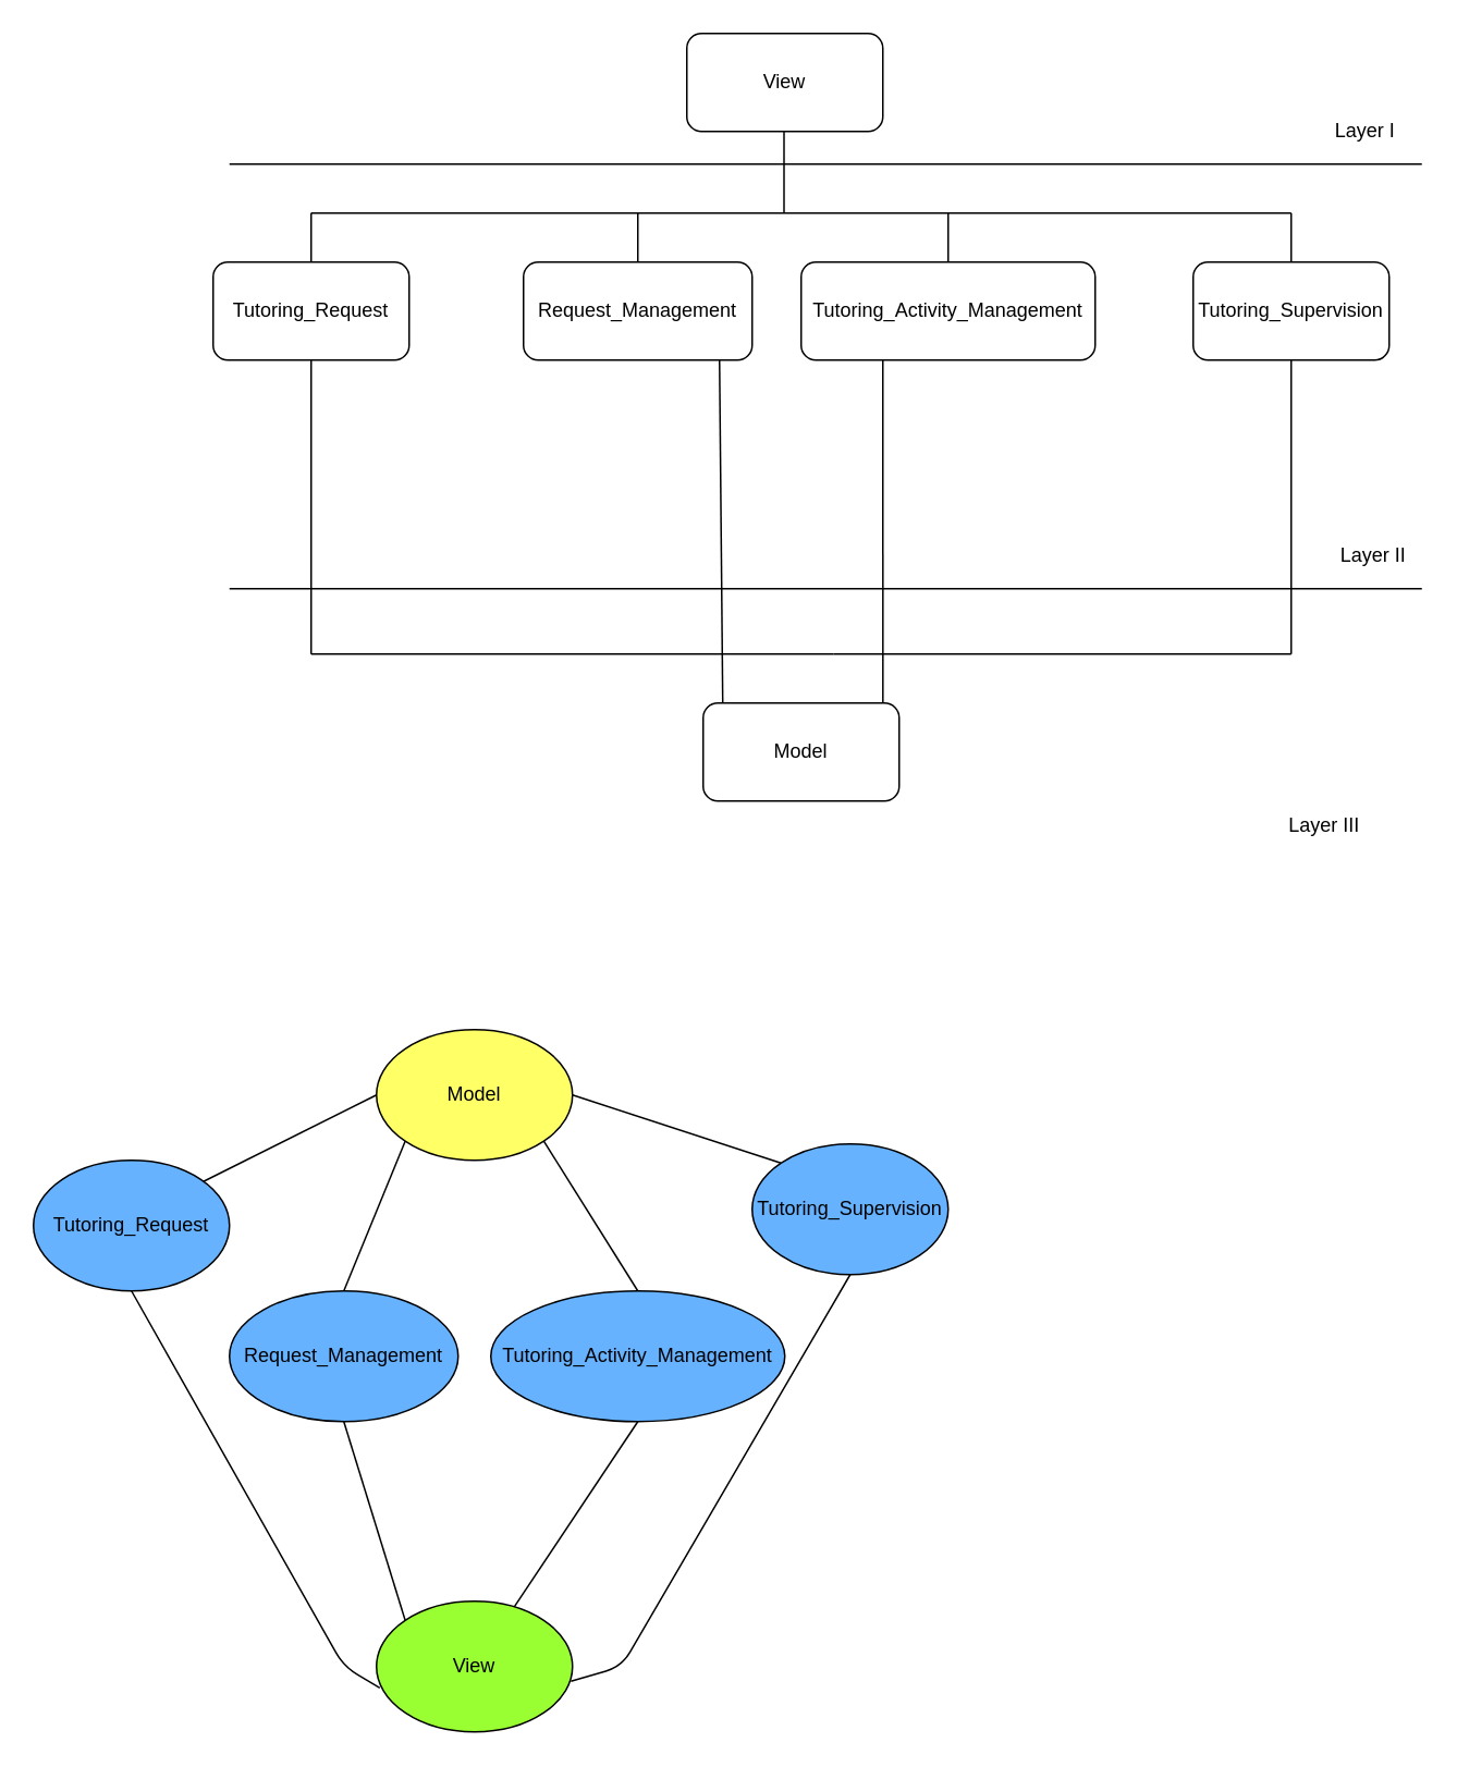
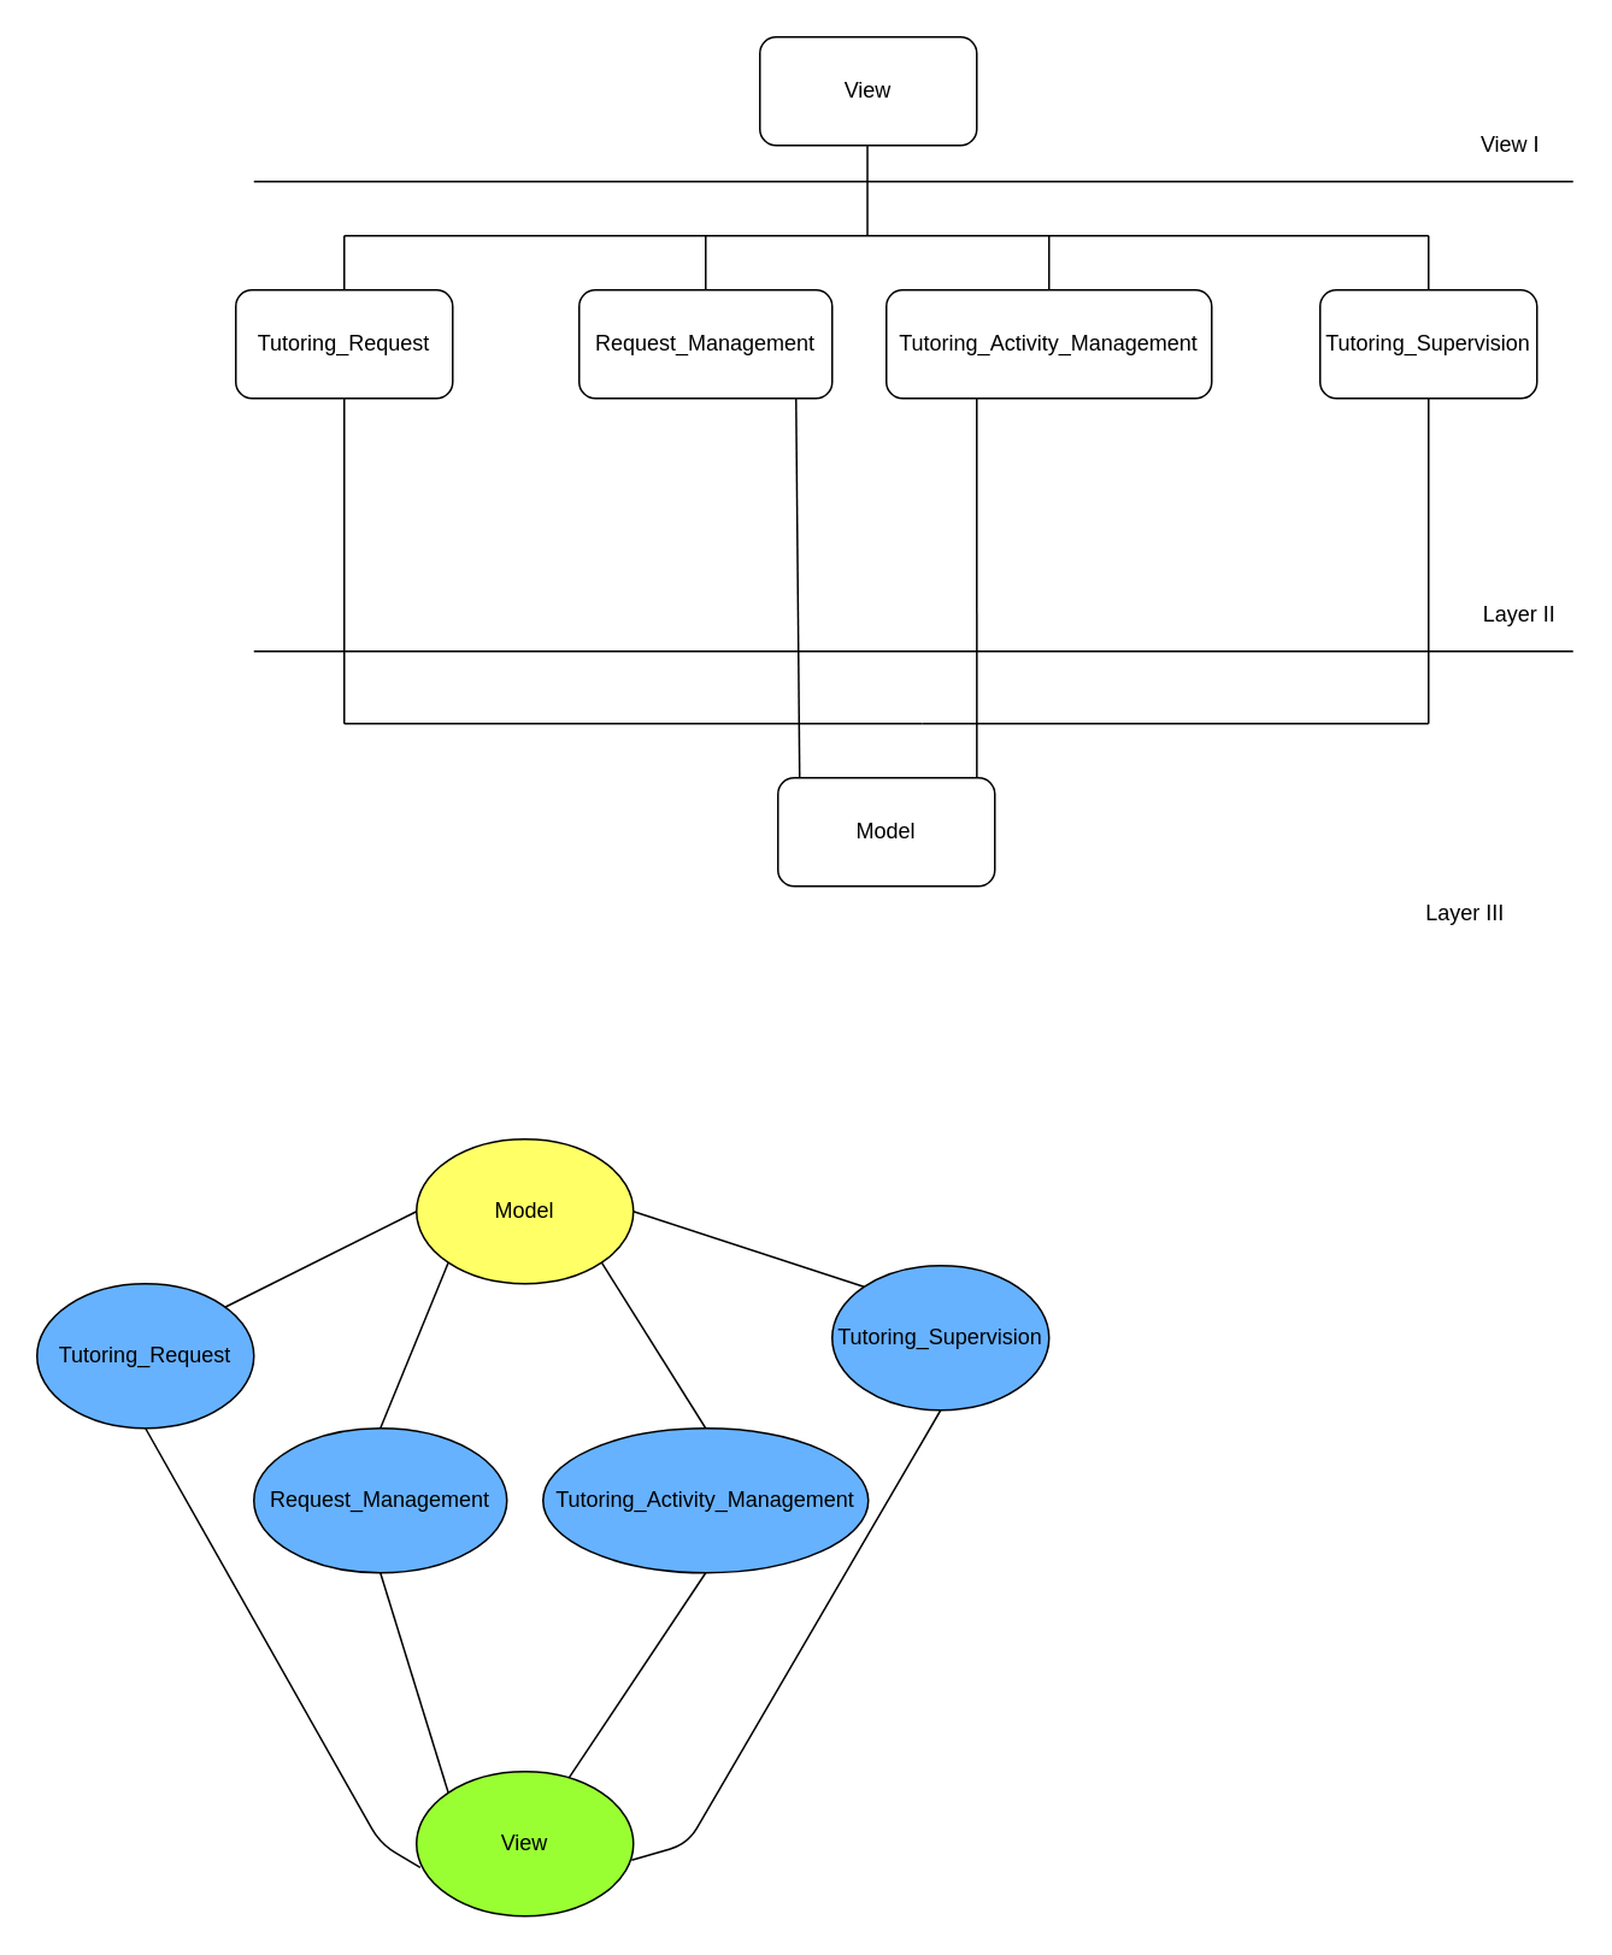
- <mxCell id="4" value="Layer I" style="text;html=1;align=center;verticalAlign=middle;resizable=0;points=[];;autosize=1;" parent="1" vertex="1"><mxGeometry x="810" y="70" width="50" height="20" as="geometry" /></mxCell>
+ <mxCell id="4" value="View I" style="text;html=1;align=center;verticalAlign=middle;resizable=0;points=[];;autosize=1;" parent="1" vertex="1"><mxGeometry x="810" y="70" width="50" height="20" as="geometry" /></mxCell>
